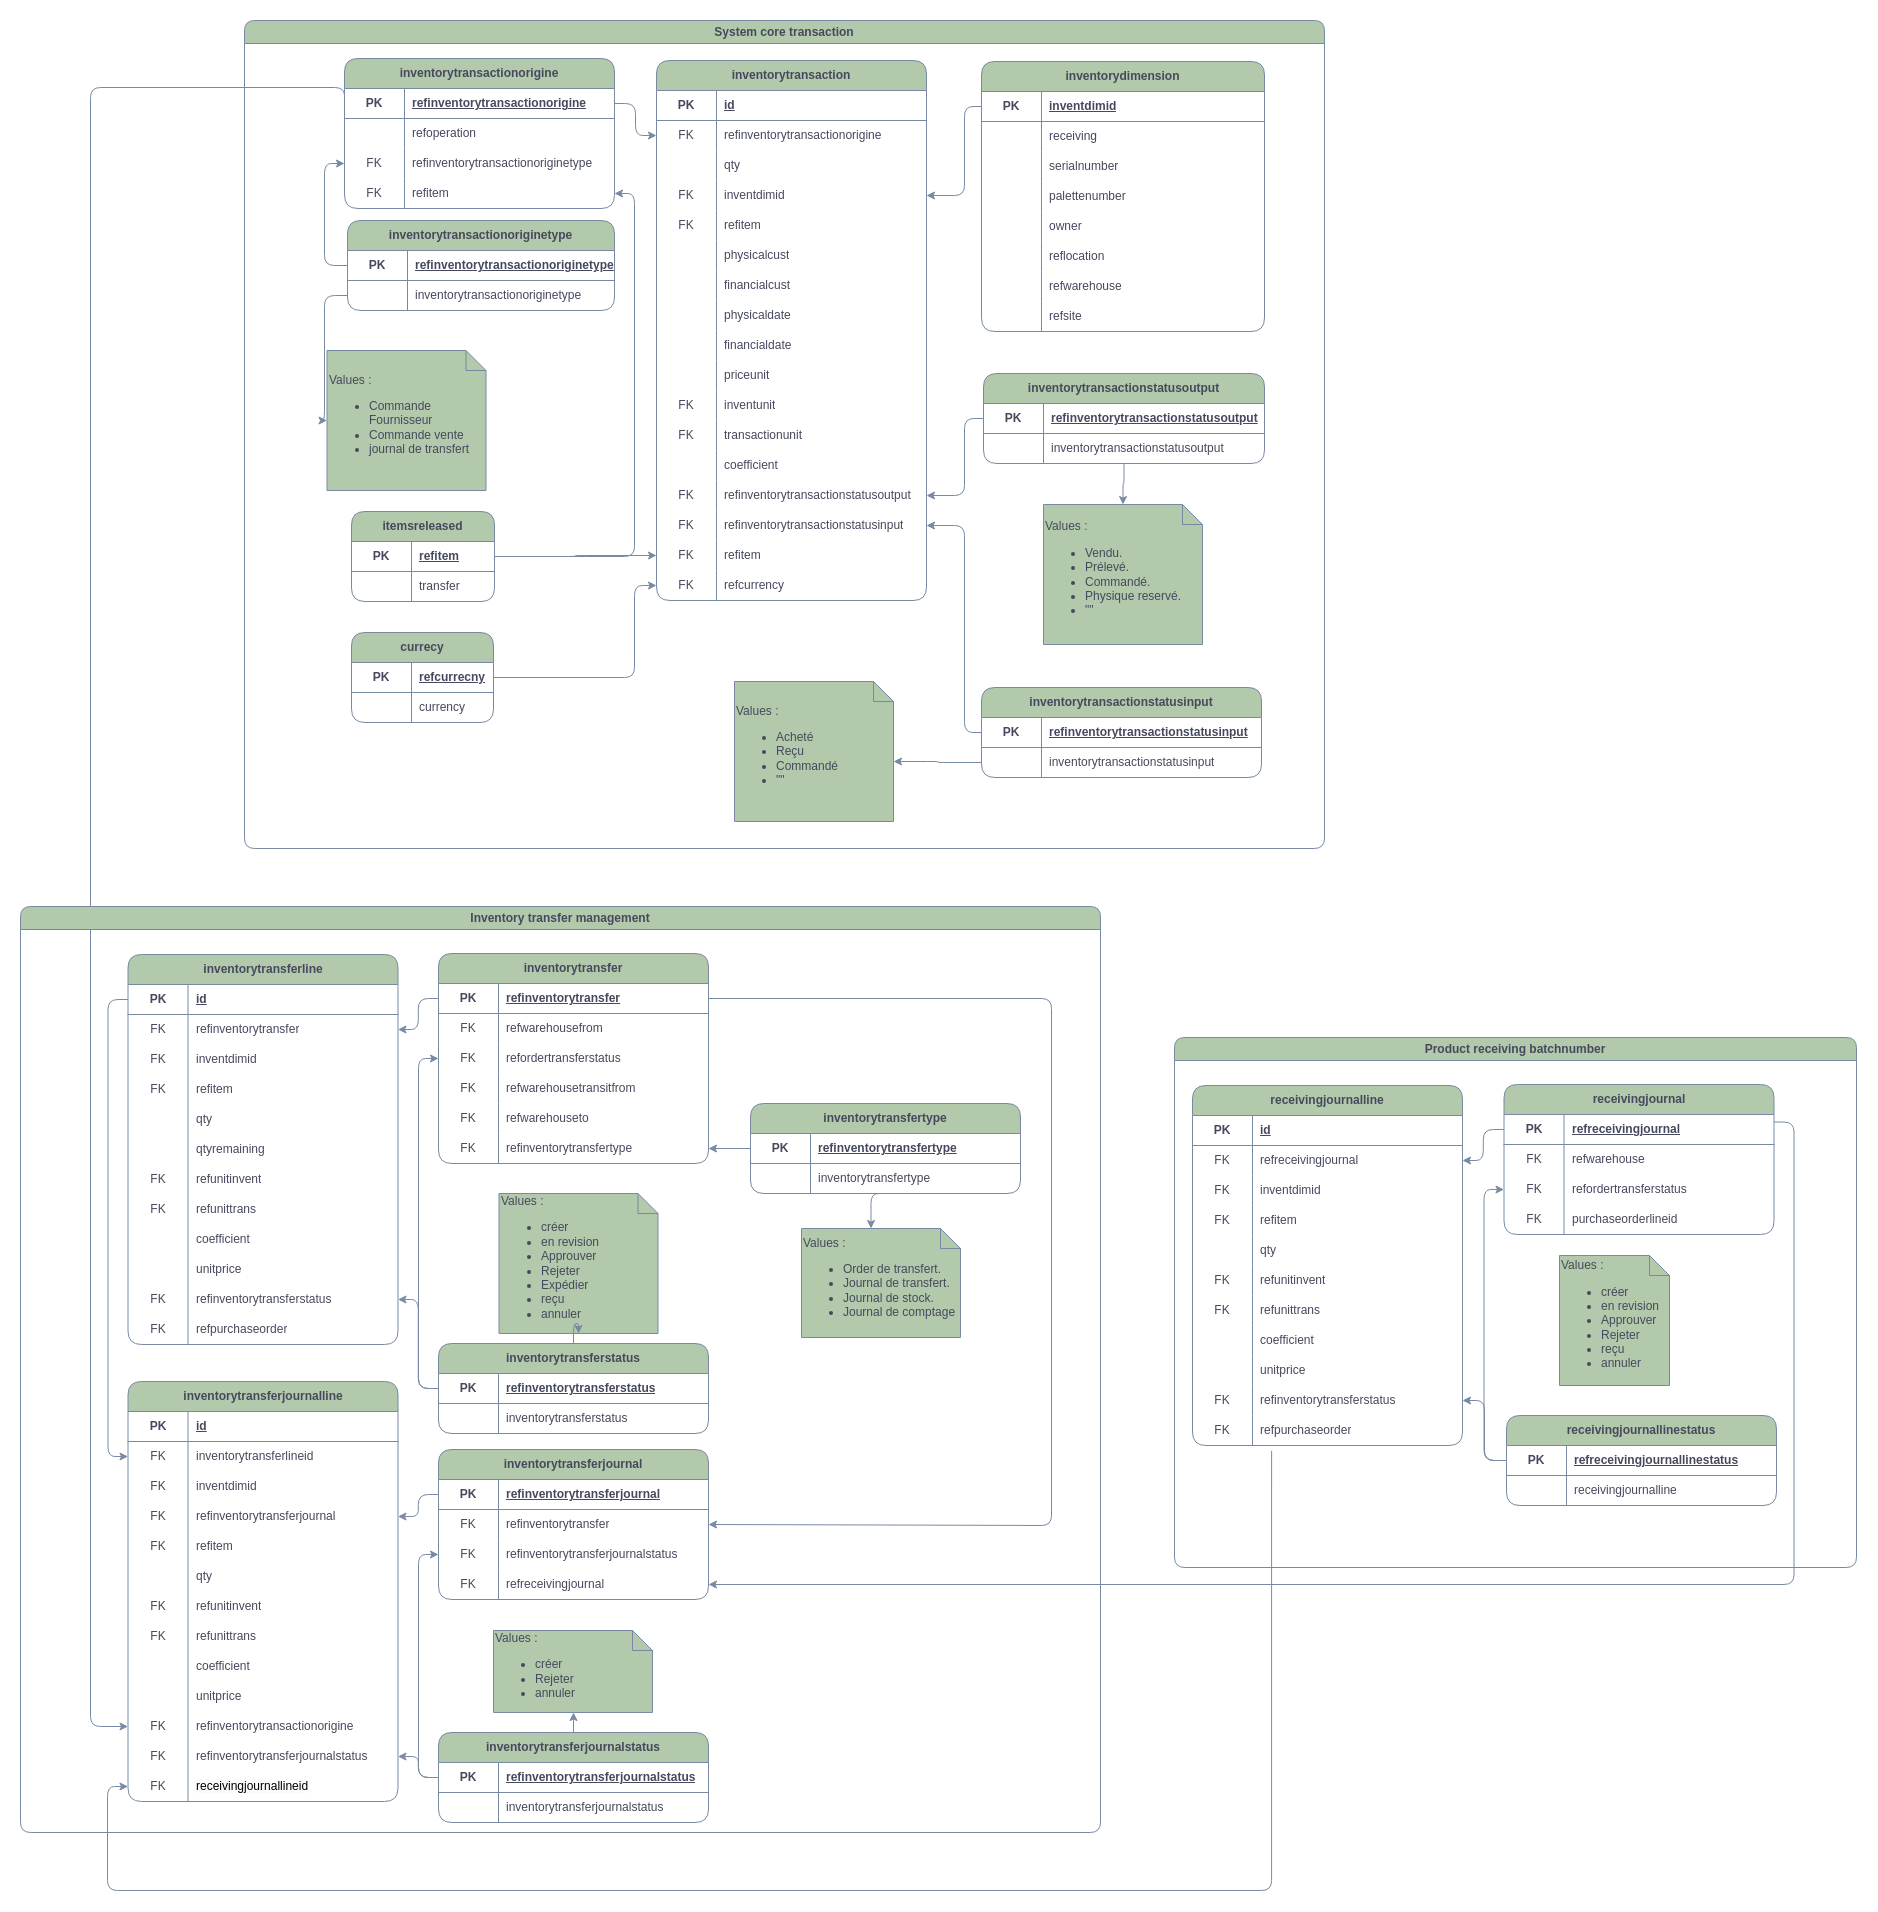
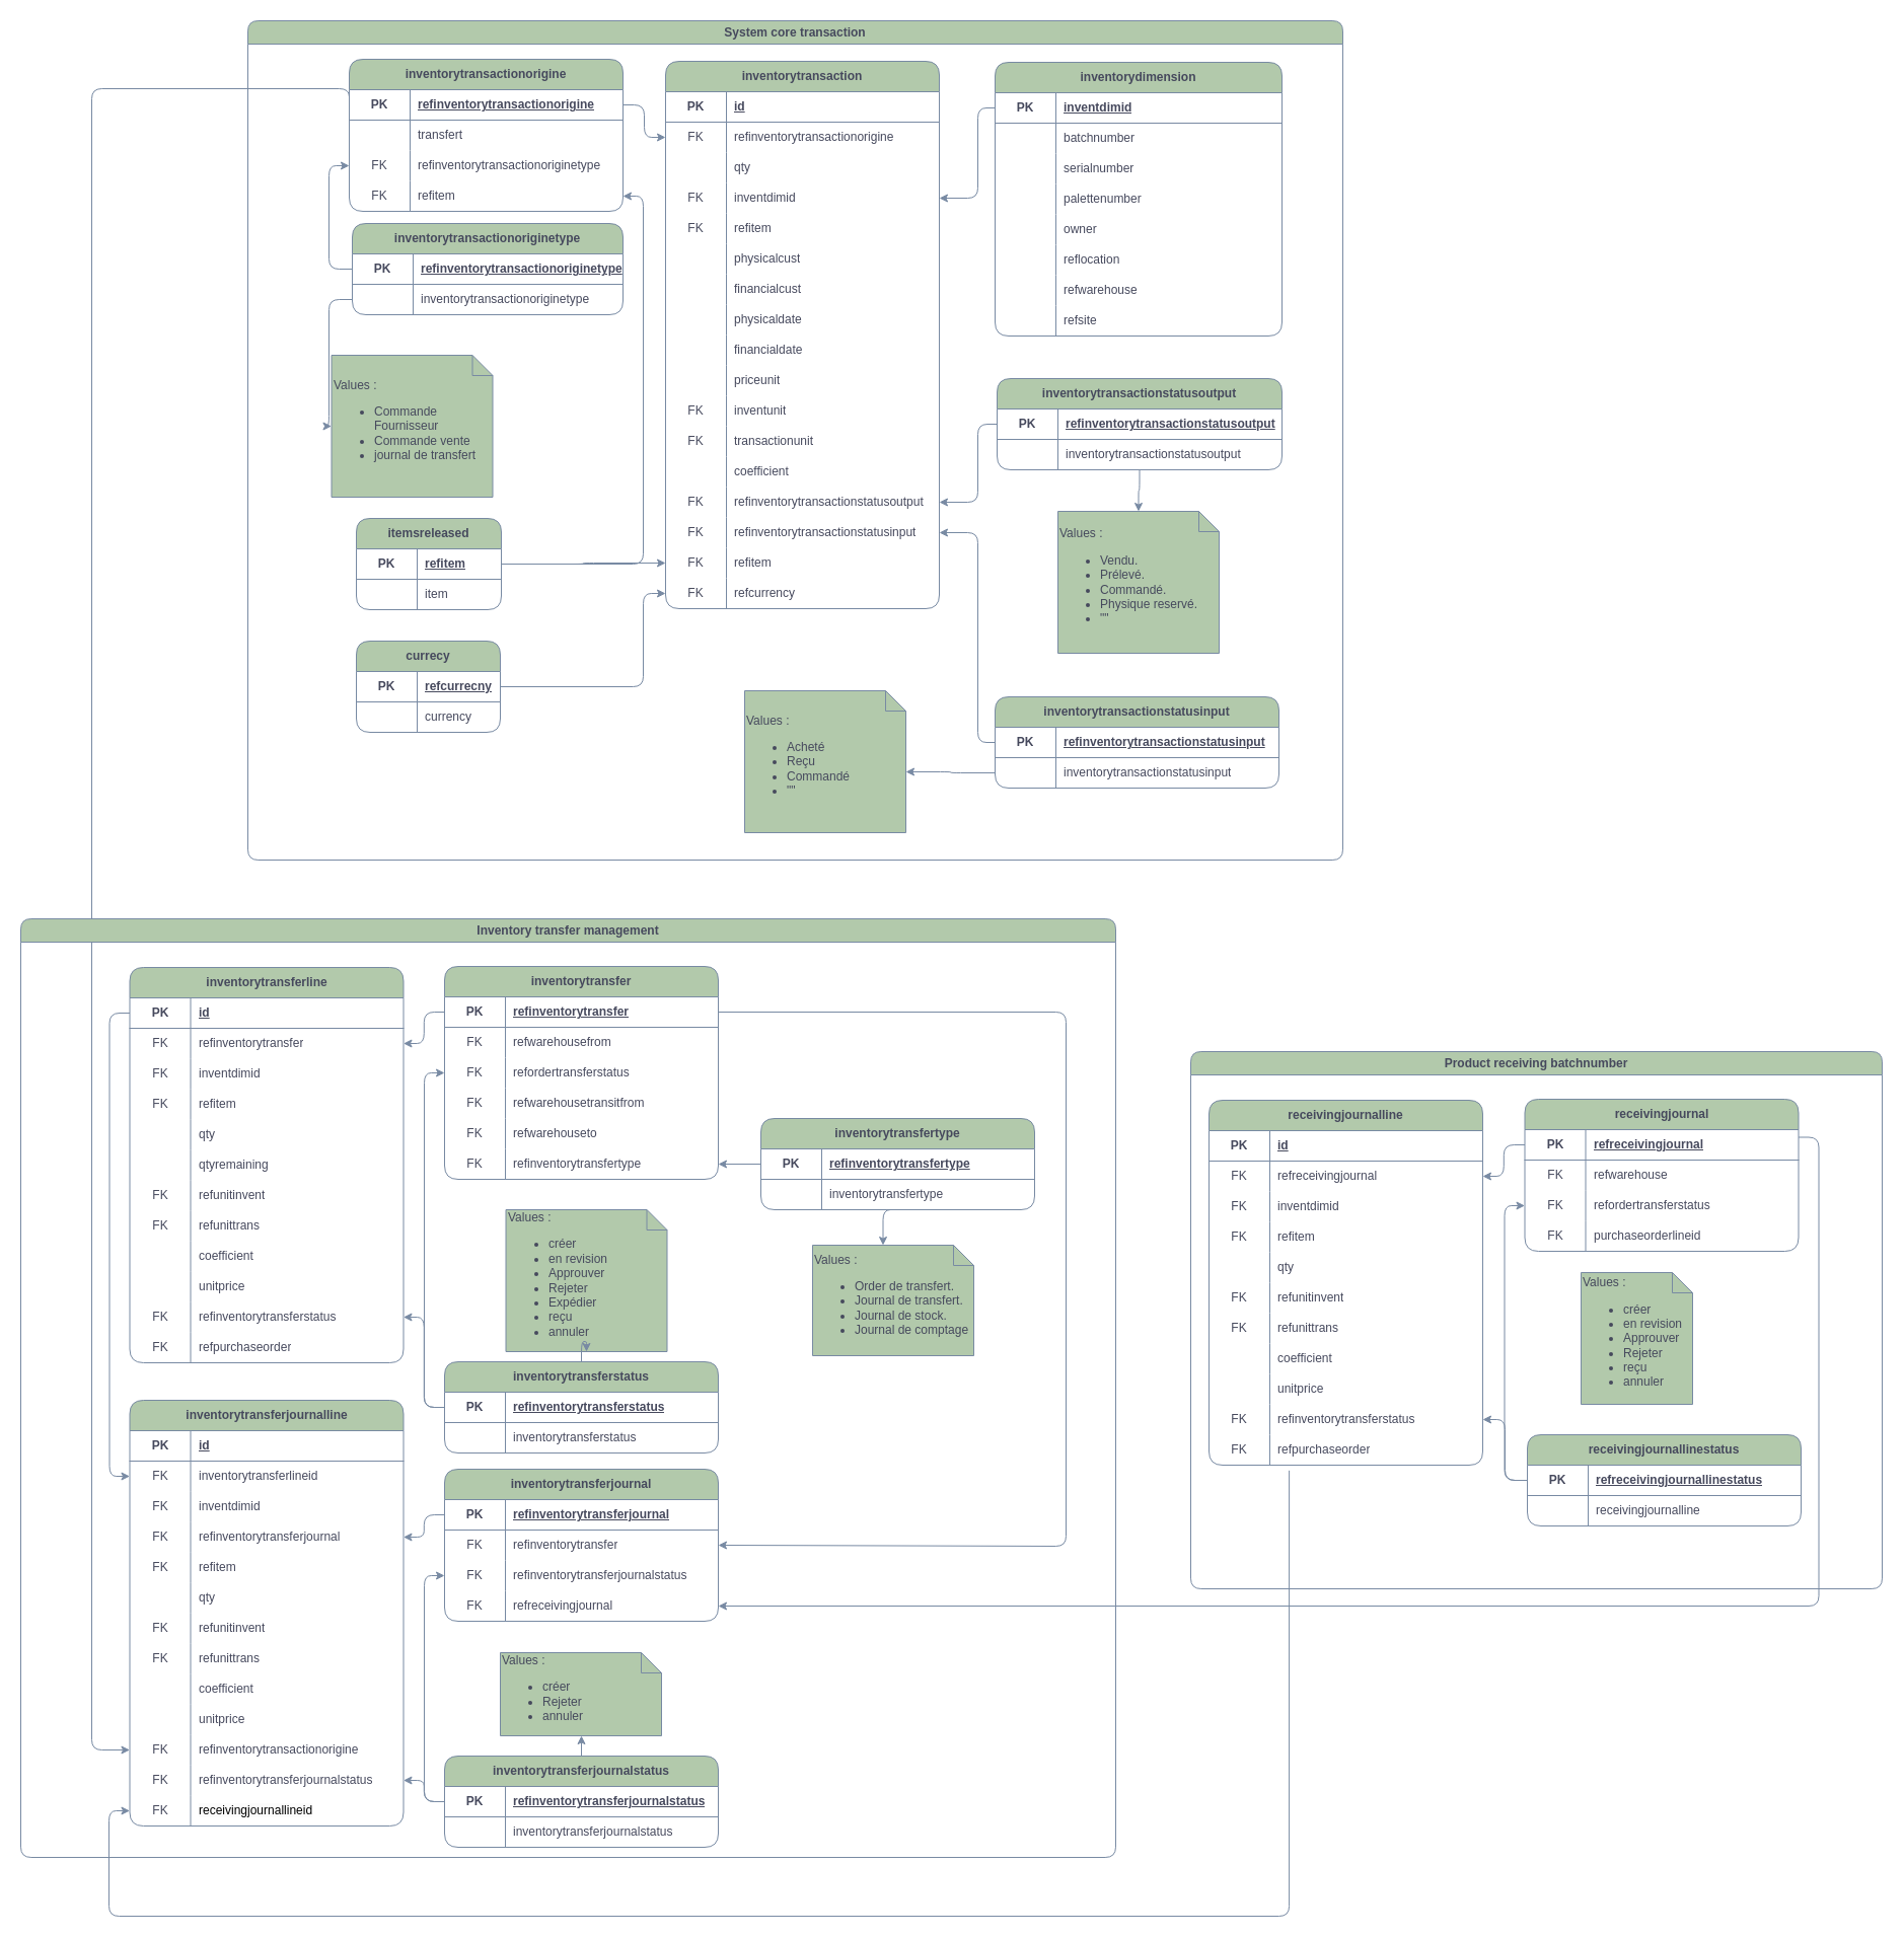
- <mxCell id="15" value="refoperation" style="shape=partialRectangle;connectable=0;fillColor=none;top=0;left=0;bottom=0;right=0;align=left;spacingLeft=6;overflow=hidden;html=1;whiteSpace=wrap;labelBackgroundColor=none;strokeColor=#788AA3;fontColor=#46495D;rounded=1;" parent="13" vertex="1"><mxGeometry x="60" width="210" height="30" as="geometry"><mxRectangle width="210" height="30" as="alternateBounds" /></mxGeometry></mxCell>
+ <mxCell id="15" value="transfert" style="shape=partialRectangle;connectable=0;fillColor=none;top=0;left=0;bottom=0;right=0;align=left;spacingLeft=6;overflow=hidden;html=1;whiteSpace=wrap;labelBackgroundColor=none;strokeColor=#788AA3;fontColor=#46495D;rounded=1;" parent="13" vertex="1"><mxGeometry x="60" width="210" height="30" as="geometry"><mxRectangle width="210" height="30" as="alternateBounds" /></mxGeometry></mxCell>
- <mxCell id="111" value="receiving" style="shape=partialRectangle;connectable=0;fillColor=none;top=0;left=0;bottom=0;right=0;align=left;spacingLeft=6;overflow=hidden;html=1;whiteSpace=wrap;labelBackgroundColor=none;strokeColor=#788AA3;fontColor=#46495D;rounded=1;" parent="109" vertex="1"><mxGeometry x="60" width="223" height="30" as="geometry"><mxRectangle width="223" height="30" as="alternateBounds" /></mxGeometry></mxCell>
+ <mxCell id="111" value="batchnumber" style="shape=partialRectangle;connectable=0;fillColor=none;top=0;left=0;bottom=0;right=0;align=left;spacingLeft=6;overflow=hidden;html=1;whiteSpace=wrap;labelBackgroundColor=none;strokeColor=#788AA3;fontColor=#46495D;rounded=1;" parent="109" vertex="1"><mxGeometry x="60" width="223" height="30" as="geometry"><mxRectangle width="223" height="30" as="alternateBounds" /></mxGeometry></mxCell>
- <mxCell id="104" value="transfer" style="shape=partialRectangle;connectable=0;fillColor=none;top=0;left=0;bottom=0;right=0;align=left;spacingLeft=6;overflow=hidden;html=1;whiteSpace=wrap;labelBackgroundColor=none;strokeColor=#788AA3;fontColor=#46495D;rounded=1;" parent="102" vertex="1"><mxGeometry x="60" width="83" height="30" as="geometry"><mxRectangle width="83" height="30" as="alternateBounds" /></mxGeometry></mxCell>
+ <mxCell id="104" value="item" style="shape=partialRectangle;connectable=0;fillColor=none;top=0;left=0;bottom=0;right=0;align=left;spacingLeft=6;overflow=hidden;html=1;whiteSpace=wrap;labelBackgroundColor=none;strokeColor=#788AA3;fontColor=#46495D;rounded=1;" parent="102" vertex="1"><mxGeometry x="60" width="83" height="30" as="geometry"><mxRectangle width="83" height="30" as="alternateBounds" /></mxGeometry></mxCell>
